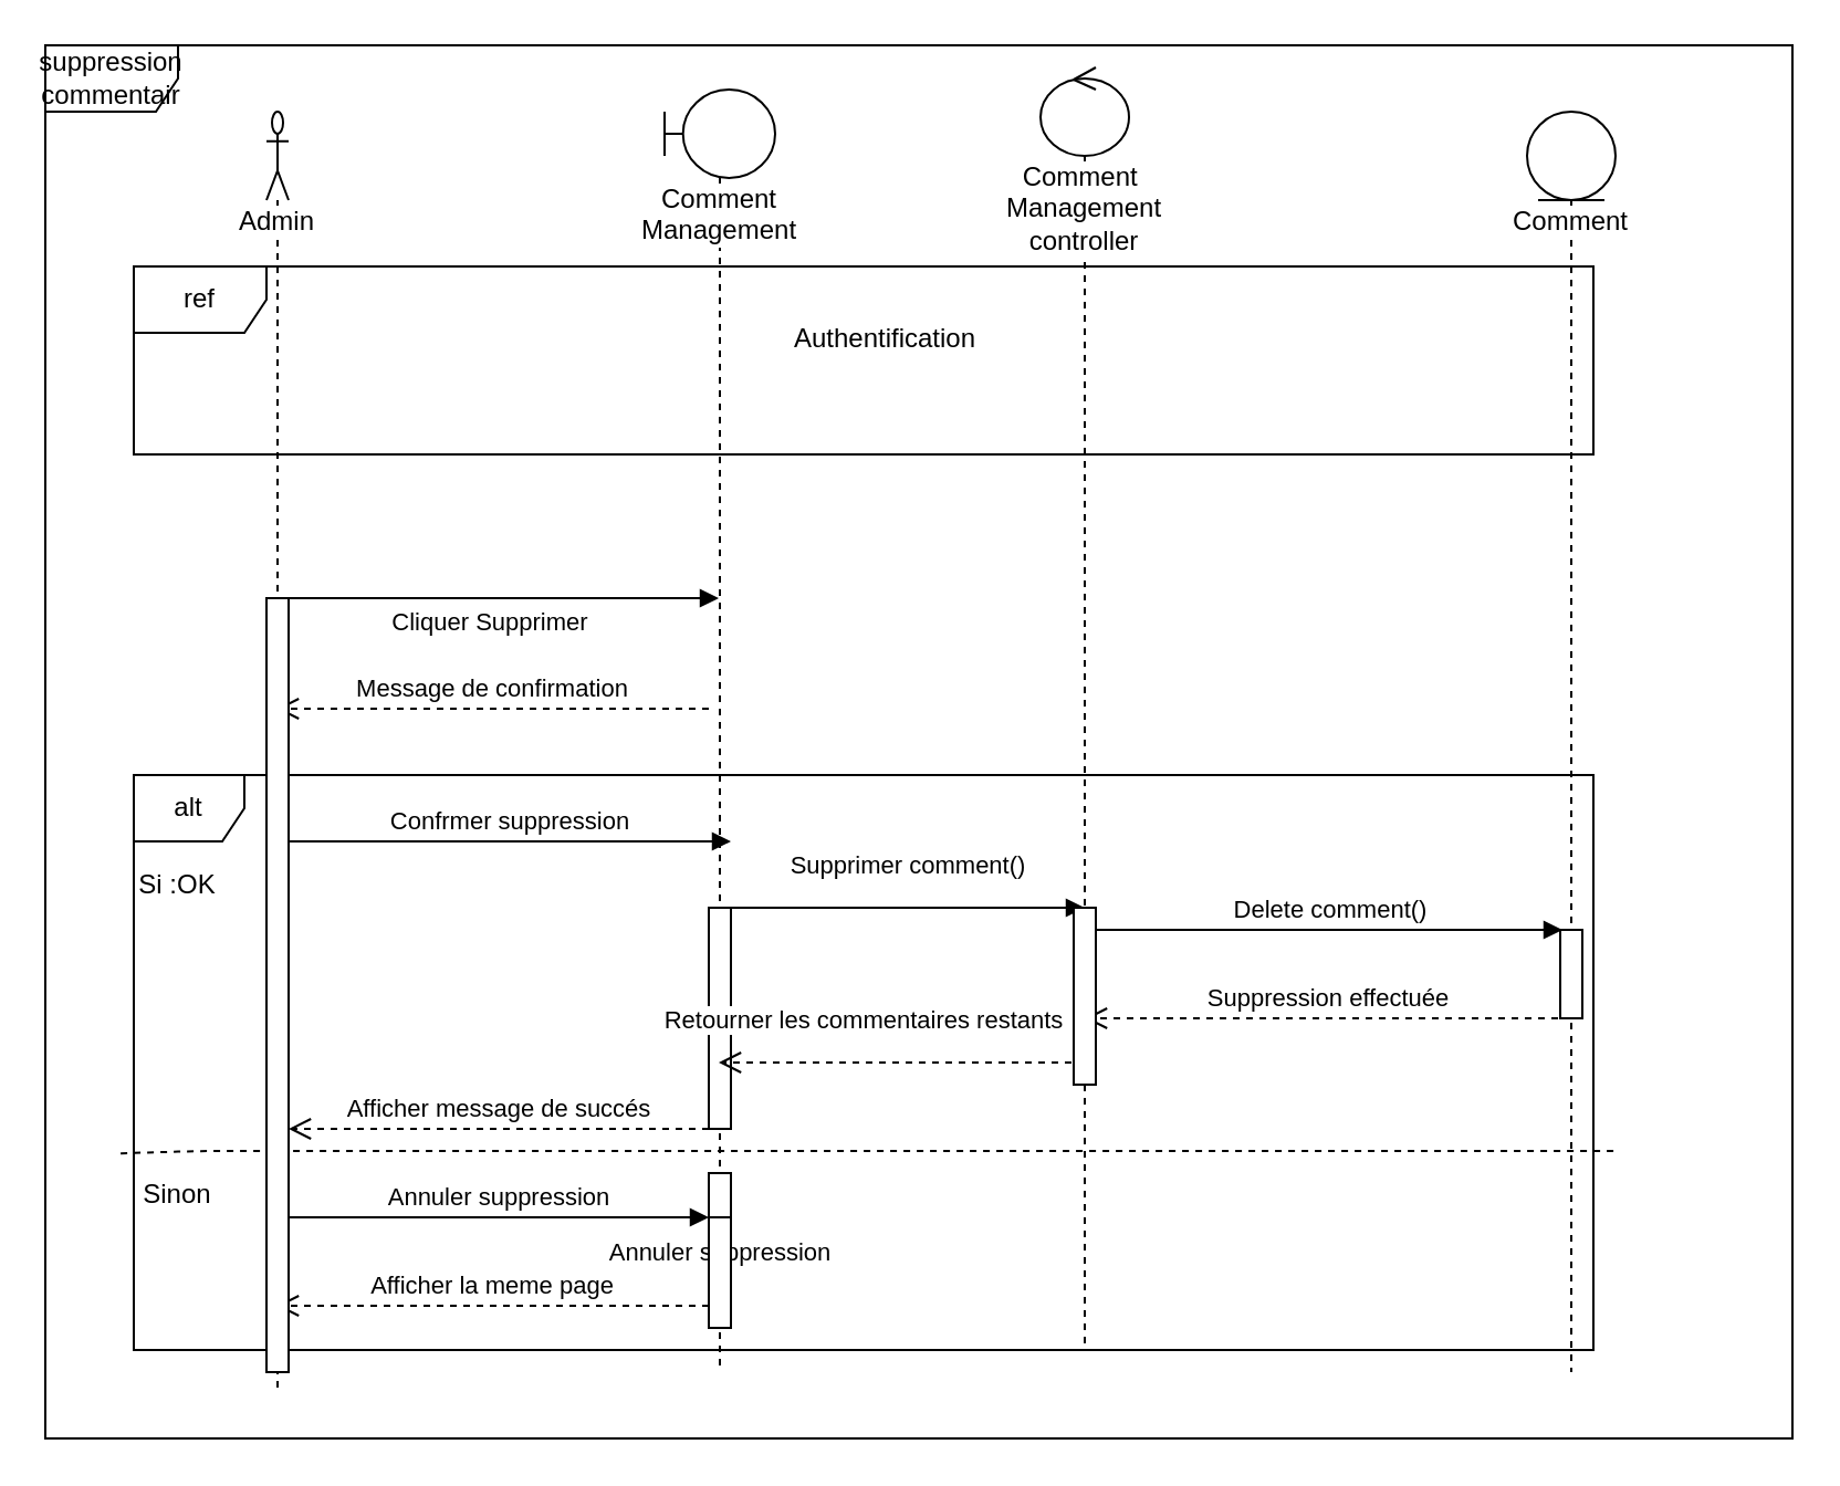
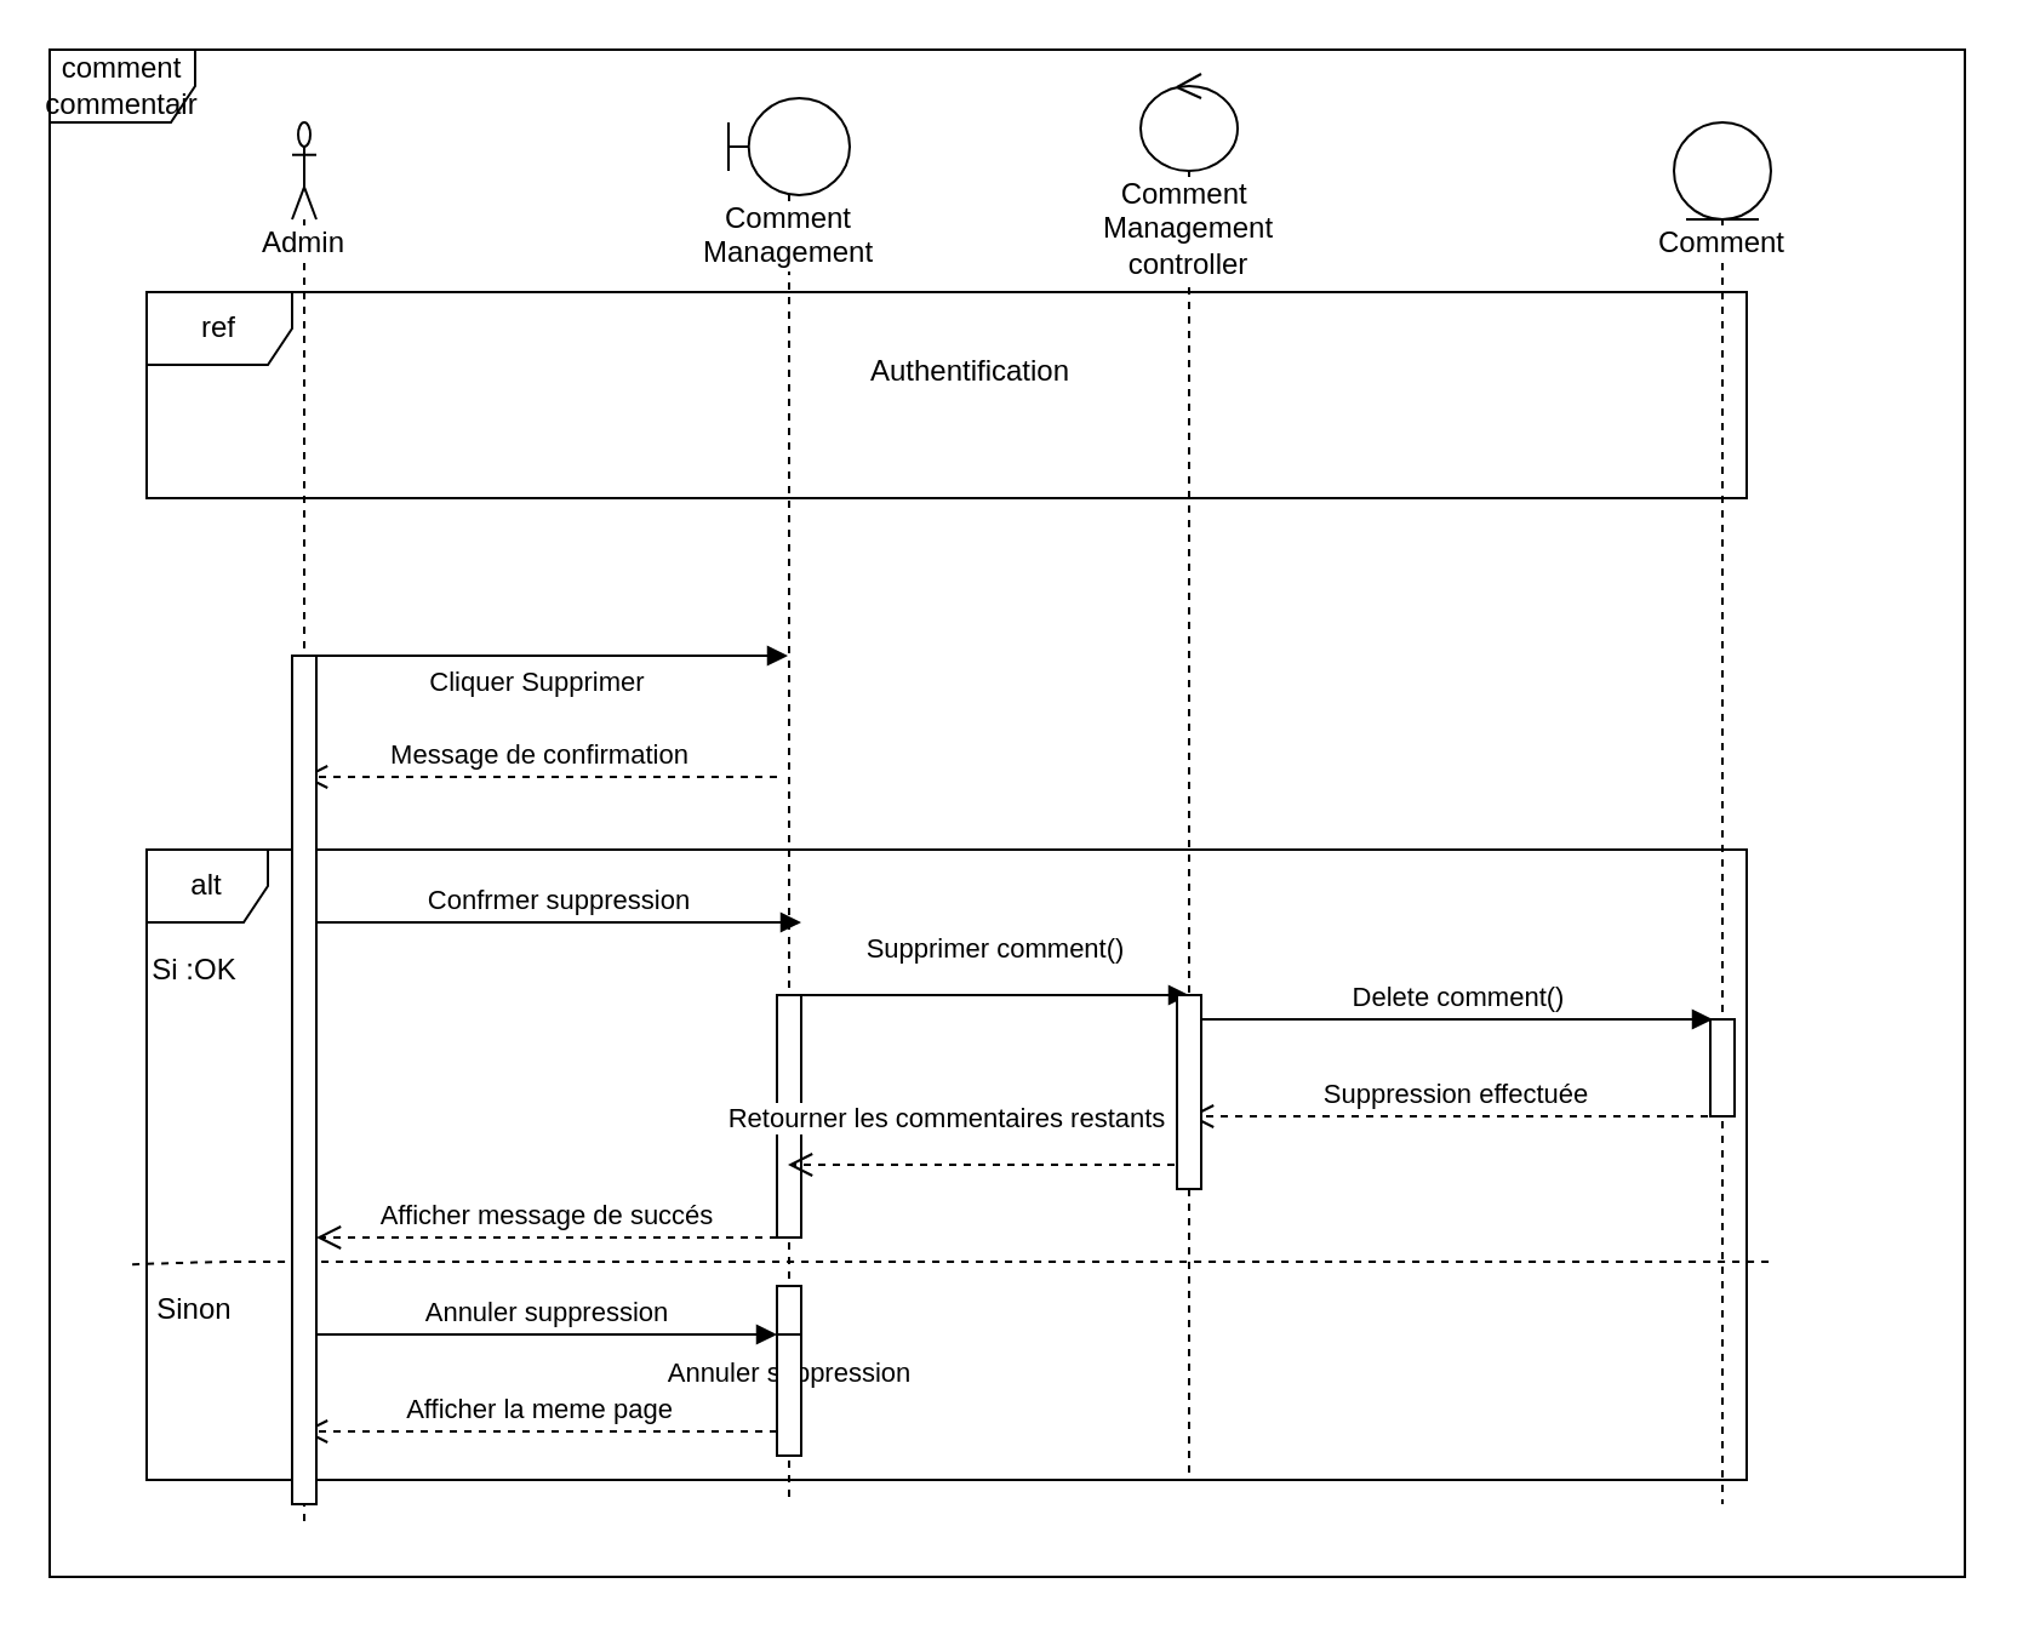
- <mxCell id="29" value="suppression&lt;br&gt;commentair&lt;br&gt;" style="shape=umlFrame;whiteSpace=wrap;html=1;" vertex="1" parent="1"><mxGeometry x="20" y="20" width="790" height="630" as="geometry" /></mxCell>
+ <mxCell id="29" value="comment&lt;br&gt;commentair&lt;br&gt;" style="shape=umlFrame;whiteSpace=wrap;html=1;" vertex="1" parent="1"><mxGeometry x="20" y="20" width="790" height="630" as="geometry" /></mxCell>
